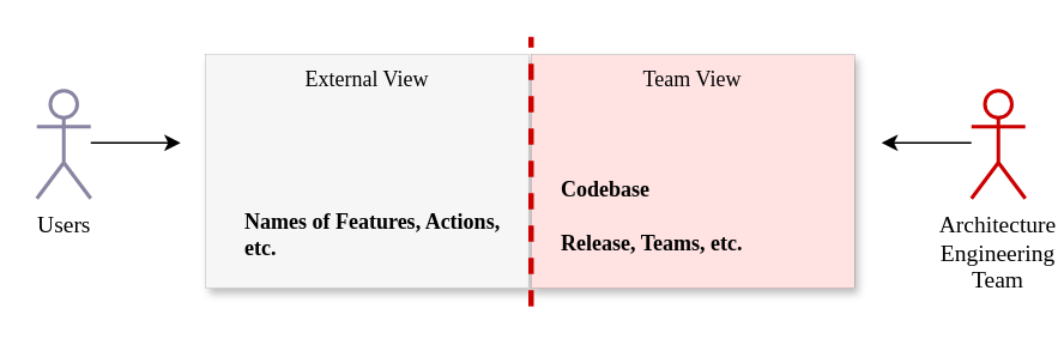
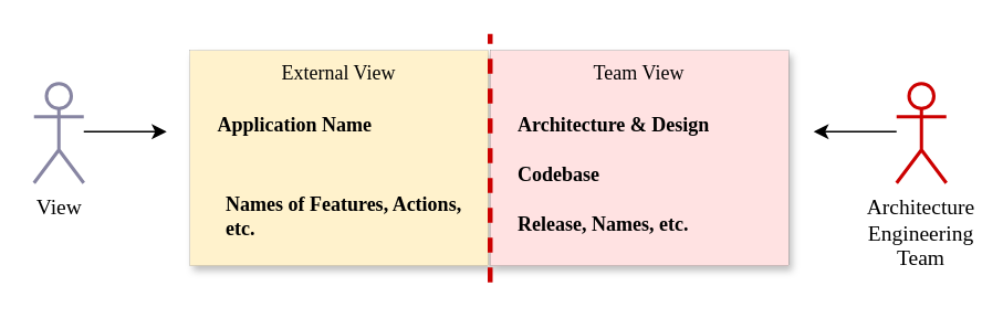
+ <mxCell id="5" value="Application Name" style="text;html=1;strokeColor=none;fillColor=none;align=left;verticalAlign=middle;whiteSpace=wrap;rounded=0;fontStyle=1;fontFamily=Tahoma;" parent="1" vertex="1"><mxGeometry x="129" y="60" width="150" height="30" as="geometry" /></mxCell>
+ <mxCell id="11" value="Architecture &amp;amp; Design" style="text;html=1;strokeColor=none;fillColor=none;align=left;verticalAlign=middle;whiteSpace=wrap;rounded=0;fontStyle=1;fontFamily=Tahoma;" parent="1" vertex="1"><mxGeometry x="310" y="60" width="150" height="30" as="geometry" /></mxCell>
- <mxCell id="4" value="External View" style="rounded=0;whiteSpace=wrap;html=1;fontFamily=Tahoma;strokeWidth=0;fillColor=#F6F6F6;strokeColor=#36393d;verticalAlign=top;glass=0;shadow=1;" parent="1" vertex="1"><mxGeometry x="114" y="30" width="180" height="130" as="geometry" /></mxCell>
+ <mxCell id="4" value="External View" style="rounded=0;whiteSpace=wrap;html=1;fontFamily=Tahoma;strokeWidth=0;fillColor=#fff2cc;strokeColor=#36393d;verticalAlign=top;glass=0;shadow=1;" parent="1" vertex="1"><mxGeometry x="114" y="30" width="180" height="130" as="geometry" /></mxCell>
- <mxCell id="2" value="Users" style="shape=umlActor;verticalLabelPosition=bottom;verticalAlign=top;html=1;outlineConnect=0;strokeWidth=2;fontFamily=Tahoma;fontSize=13;strokeColor=#8785A2;" parent="1" vertex="1"><mxGeometry x="20" y="50" width="30" height="60" as="geometry" /></mxCell>
+ <mxCell id="2" value="View" style="shape=umlActor;verticalLabelPosition=bottom;verticalAlign=top;html=1;outlineConnect=0;strokeWidth=2;fontFamily=Tahoma;fontSize=13;strokeColor=#8785A2;" parent="1" vertex="1"><mxGeometry x="20" y="50" width="30" height="60" as="geometry" /></mxCell>
- <mxCell id="9" value="Release, Teams, etc." style="text;html=1;strokeColor=none;fillColor=none;align=left;verticalAlign=middle;whiteSpace=wrap;rounded=0;fontStyle=1;fontFamily=Tahoma;" parent="1" vertex="1"><mxGeometry x="310" y="120" width="150" height="30" as="geometry" /></mxCell>
+ <mxCell id="9" value="Release, Names, etc." style="text;html=1;strokeColor=none;fillColor=none;align=left;verticalAlign=middle;whiteSpace=wrap;rounded=0;fontStyle=1;fontFamily=Tahoma;" parent="1" vertex="1"><mxGeometry x="310" y="120" width="150" height="30" as="geometry" /></mxCell>
